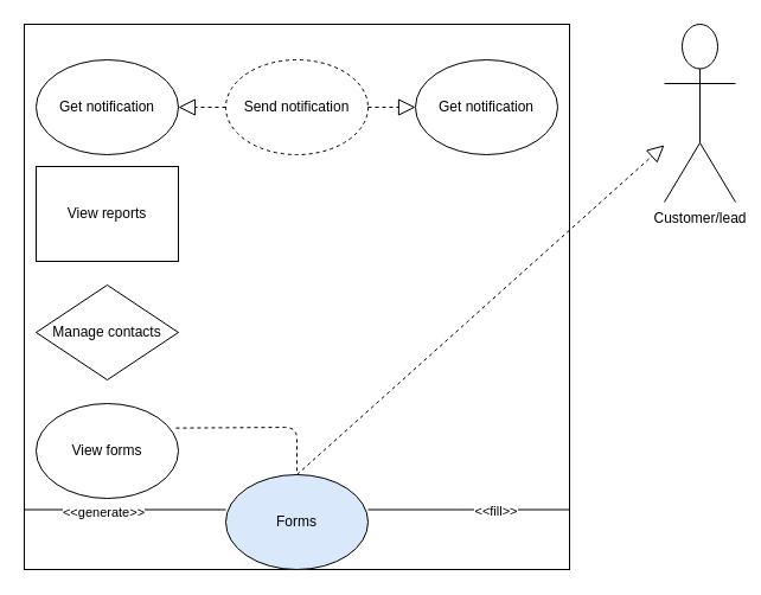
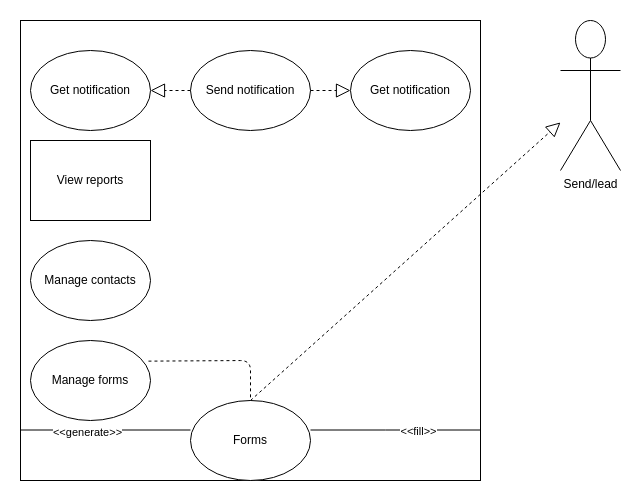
- <mxCell id="8" value="Send notification" style="ellipse;whiteSpace=wrap;html=1;dashed=1;" vertex="1" parent="1"><mxGeometry x="190" y="50" width="120" height="80" as="geometry" /></mxCell>
+ <mxCell id="8" value="Send notification" style="ellipse;whiteSpace=wrap;html=1;" vertex="1" parent="1"><mxGeometry x="190" y="50" width="120" height="80" as="geometry" /></mxCell>
- <mxCell id="18" value="Customer/lead" style="shape=umlActor;verticalLabelPosition=bottom;verticalAlign=top;html=1;outlineConnect=0;" vertex="1" parent="1"><mxGeometry x="560" y="20" width="60" height="150" as="geometry" /></mxCell>
+ <mxCell id="18" value="Send/lead" style="shape=umlActor;verticalLabelPosition=bottom;verticalAlign=top;html=1;outlineConnect=0;" vertex="1" parent="1"><mxGeometry x="560" y="20" width="60" height="150" as="geometry" /></mxCell>
- <mxCell id="11" value="Manage contacts" style="rhombus;whiteSpace=wrap;html=1;" vertex="1" parent="1"><mxGeometry x="30" y="240" width="120" height="80" as="geometry" /></mxCell>
+ <mxCell id="11" value="Manage contacts" style="ellipse;whiteSpace=wrap;html=1;" vertex="1" parent="1"><mxGeometry x="30" y="240" width="120" height="80" as="geometry" /></mxCell>
- <mxCell id="12" value="View forms" style="ellipse;whiteSpace=wrap;html=1;" vertex="1" parent="1"><mxGeometry x="30" y="340" width="120" height="80" as="geometry" /></mxCell>
+ <mxCell id="12" value="Manage forms" style="ellipse;whiteSpace=wrap;html=1;" vertex="1" parent="1"><mxGeometry x="30" y="340" width="120" height="80" as="geometry" /></mxCell>
- <mxCell id="3" value="Forms" style="ellipse;whiteSpace=wrap;html=1;fillColor=#dae8fc;" vertex="1" parent="1"><mxGeometry x="190" y="400" width="120" height="80" as="geometry" /></mxCell>
+ <mxCell id="3" value="Forms" style="ellipse;whiteSpace=wrap;html=1;" vertex="1" parent="1"><mxGeometry x="190" y="400" width="120" height="80" as="geometry" /></mxCell>
